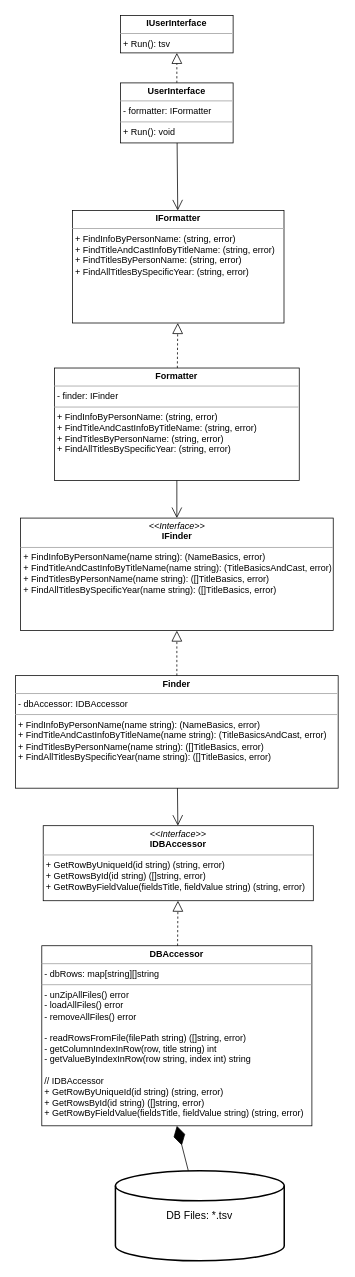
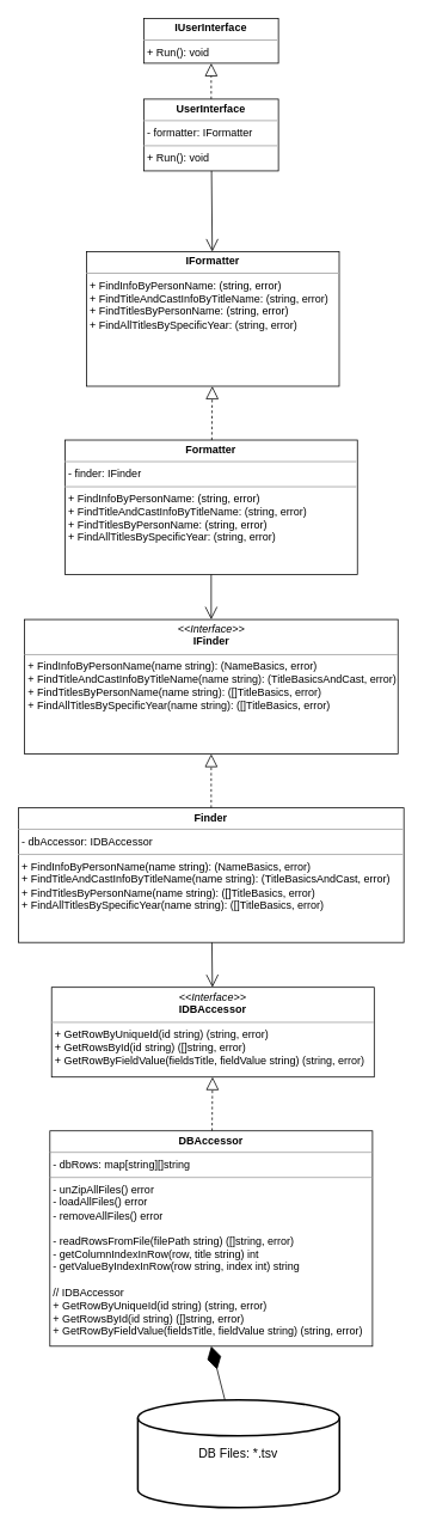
- <mxCell id="7" value="&lt;p style=&quot;margin:0px;margin-top:4px;text-align:center;&quot;&gt;&lt;b&gt;IUserInterface&lt;/b&gt;&lt;/p&gt;&lt;hr size=&quot;1&quot;&gt;&lt;p style=&quot;margin:0px;margin-left:4px;&quot;&gt;+ Run(): tsv&lt;br&gt;&lt;/p&gt;" style="verticalAlign=top;align=left;overflow=fill;fontSize=12;fontFamily=Helvetica;html=1;" vertex="1" parent="1"><mxGeometry x="160.13" y="20" width="150" height="50" as="geometry" /></mxCell>
+ <mxCell id="7" value="&lt;p style=&quot;margin:0px;margin-top:4px;text-align:center;&quot;&gt;&lt;b&gt;IUserInterface&lt;/b&gt;&lt;/p&gt;&lt;hr size=&quot;1&quot;&gt;&lt;p style=&quot;margin:0px;margin-left:4px;&quot;&gt;+ Run(): void&lt;br&gt;&lt;/p&gt;" style="verticalAlign=top;align=left;overflow=fill;fontSize=12;fontFamily=Helvetica;html=1;" vertex="1" parent="1"><mxGeometry x="160.13" y="20" width="150" height="50" as="geometry" /></mxCell>
